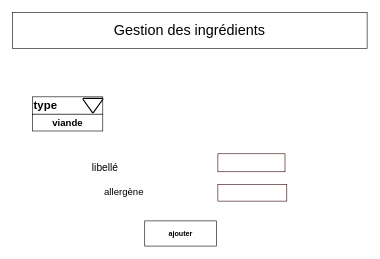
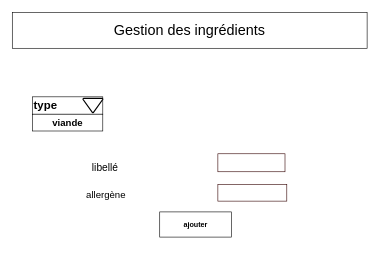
- <mxCell id="10" value="&lt;font style=&quot;font-size: 16px&quot;&gt;allergène&lt;/font&gt;" style="rounded=0;whiteSpace=wrap;html=1;strokeColor=#FFFFFF;" vertex="1" parent="1"><mxGeometry x="148" y="302" width="117" height="34" as="geometry" /></mxCell>
+ <mxCell id="10" value="&lt;font style=&quot;font-size: 16px&quot;&gt;allergène&lt;/font&gt;" style="rounded=0;whiteSpace=wrap;html=1;strokeColor=#FFFFFF;" vertex="1" parent="1"><mxGeometry x="118" y="307" width="117" height="34" as="geometry" /></mxCell>
- <mxCell id="3" value="&lt;b&gt;ajouter&lt;br&gt;&lt;/b&gt;" style="rounded=0;whiteSpace=wrap;html=1;" vertex="1" parent="1"><mxGeometry x="241" y="368" width="120" height="42" as="geometry" /></mxCell>
+ <mxCell id="3" value="&lt;b&gt;ajouter&lt;br&gt;&lt;/b&gt;" style="rounded=0;whiteSpace=wrap;html=1;" vertex="1" parent="1"><mxGeometry x="266" y="353" width="120" height="42" as="geometry" /></mxCell>
